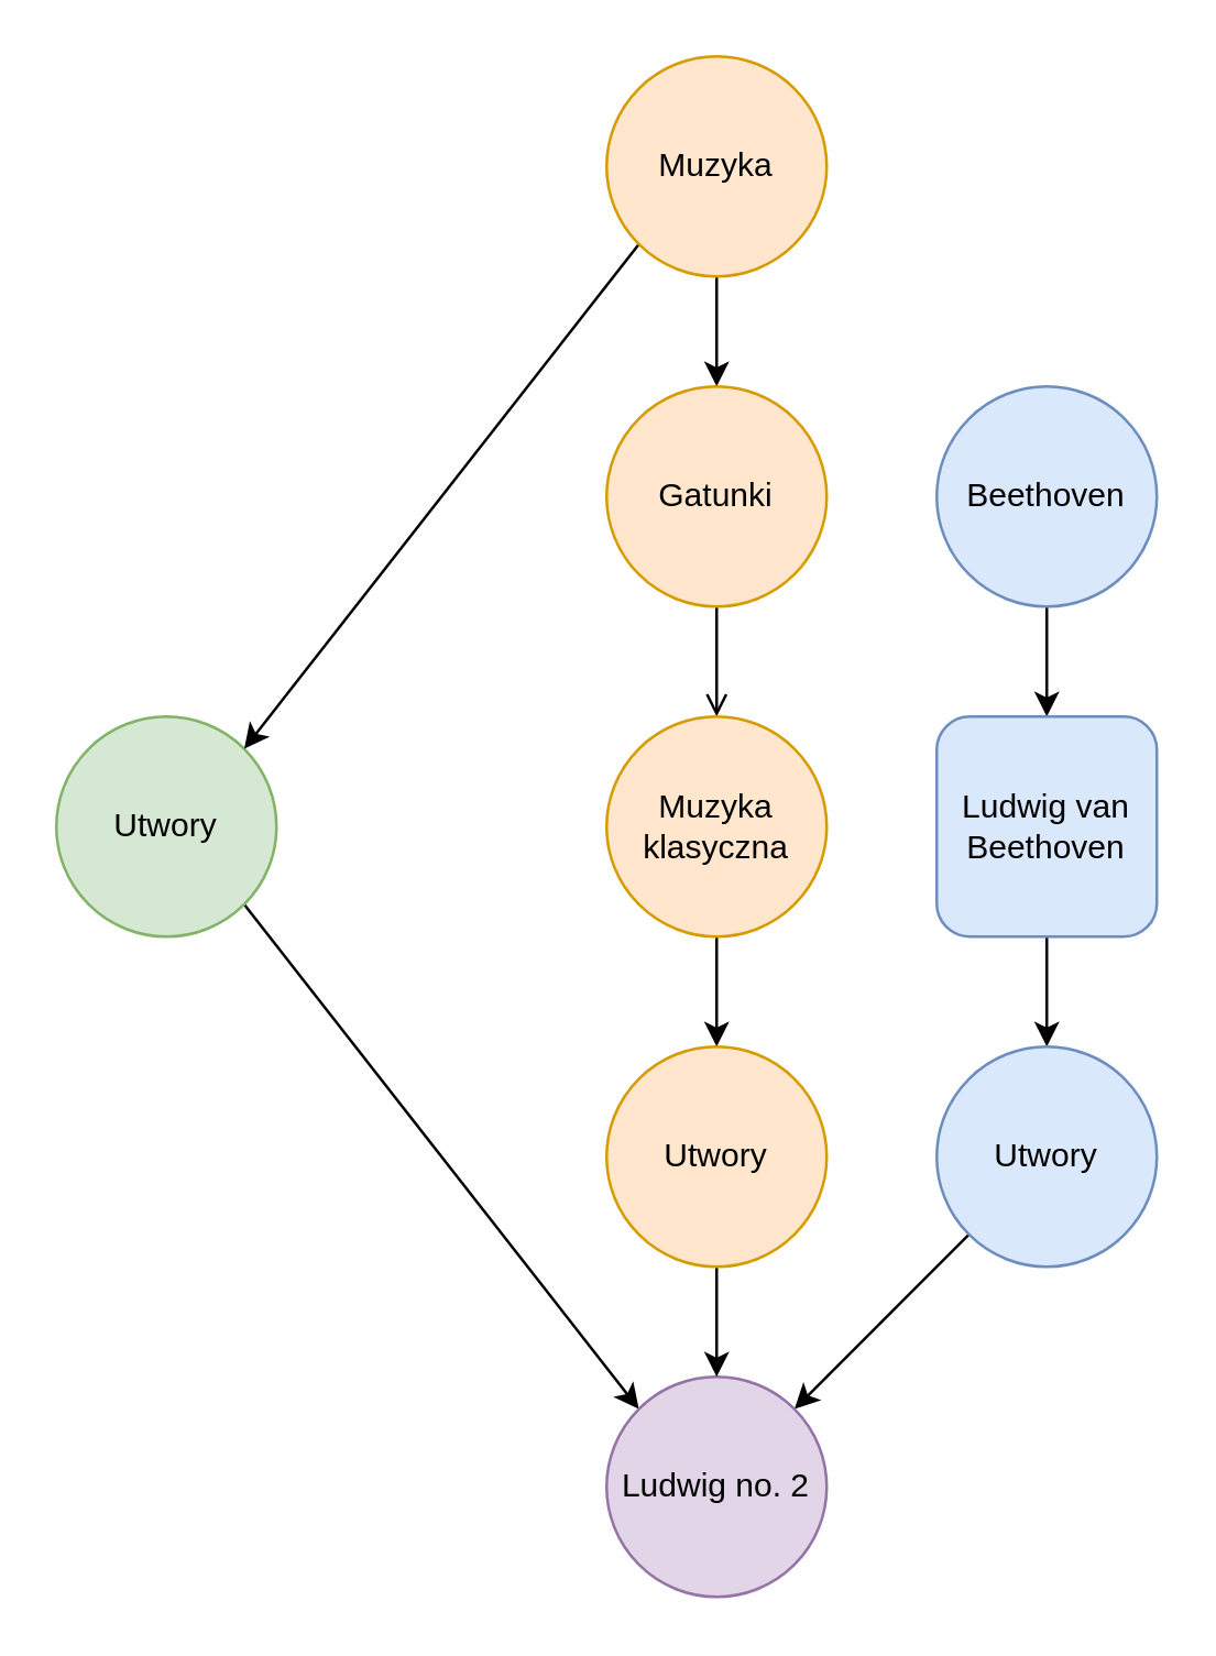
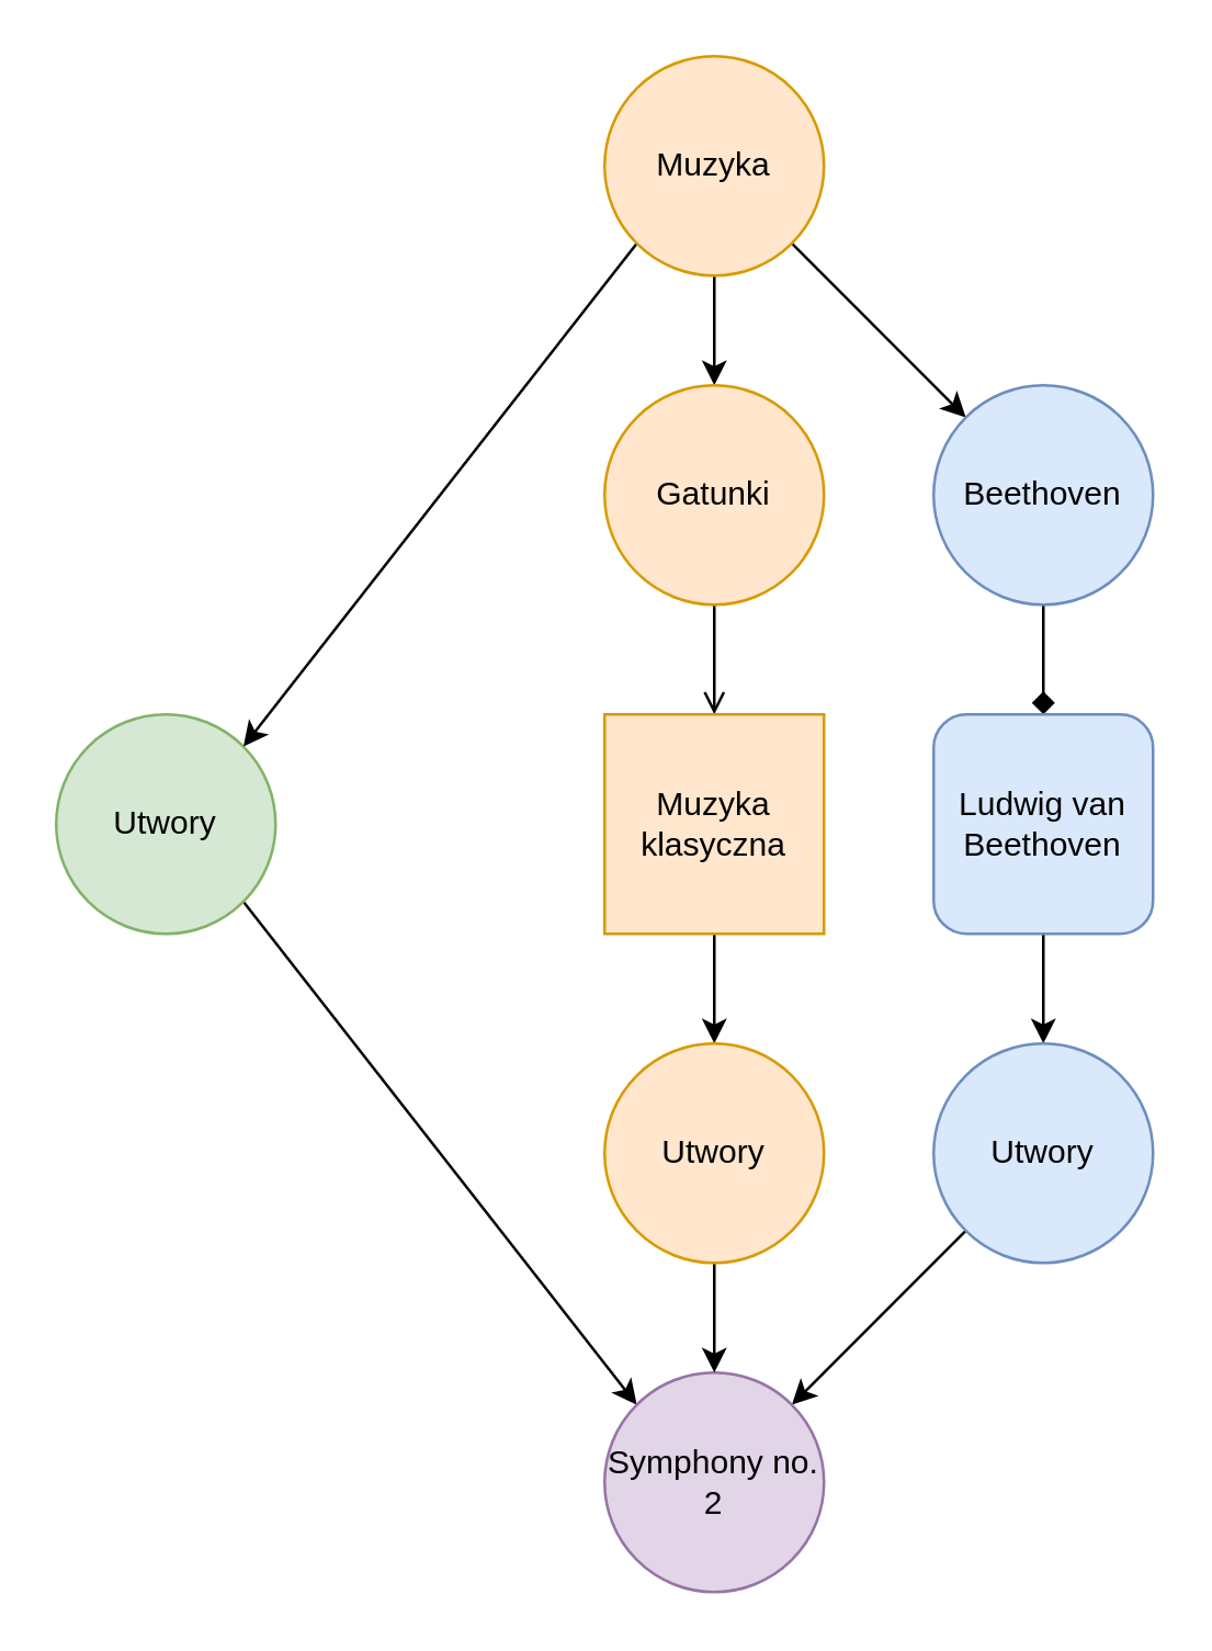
+ <mxCell id="4" style="rounded=0;orthogonalLoop=1;jettySize=auto;html=1;exitX=1;exitY=1;exitDx=0;exitDy=0;entryX=0;entryY=0;entryDx=0;entryDy=0;" edge="1" parent="1" source="7" target="9"><mxGeometry relative="1" as="geometry" /></mxCell>
- <mxCell id="8" style="edgeStyle=none;rounded=0;orthogonalLoop=1;jettySize=auto;html=1;exitX=0.5;exitY=1;exitDx=0;exitDy=0;entryX=0.5;entryY=0;entryDx=0;entryDy=0;" edge="1" parent="1" source="9" target="15"><mxGeometry relative="1" as="geometry" /></mxCell>
+ <mxCell id="8" style="edgeStyle=none;rounded=0;orthogonalLoop=1;jettySize=auto;html=1;exitX=0.5;exitY=1;exitDx=0;exitDy=0;entryX=0.5;entryY=0;entryDx=0;entryDy=0;endArrow=diamond;" edge="1" parent="1" source="9" target="15"><mxGeometry relative="1" as="geometry" /></mxCell>
- <mxCell id="13" value="Muzyka klasyczna" style="ellipse;whiteSpace=wrap;html=1;aspect=fixed;fillColor=#ffe6cc;strokeColor=#d79b00;" vertex="1" parent="1"><mxGeometry x="220" y="260" width="80" height="80" as="geometry" /></mxCell>
+ <mxCell id="13" value="Muzyka klasyczna" style="whiteSpace=wrap;html=1;aspect=fixed;fillColor=#ffe6cc;strokeColor=#d79b00;rounded=0;" vertex="1" parent="1"><mxGeometry x="220" y="260" width="80" height="80" as="geometry" /></mxCell>
- <mxCell id="18" value="Ludwig no. 2" style="ellipse;whiteSpace=wrap;html=1;aspect=fixed;fillColor=#e1d5e7;strokeColor=#9673a6;" vertex="1" parent="1"><mxGeometry x="220" y="500" width="80" height="80" as="geometry" /></mxCell>
+ <mxCell id="18" value="Symphony no. 2" style="ellipse;whiteSpace=wrap;html=1;aspect=fixed;fillColor=#e1d5e7;strokeColor=#9673a6;" vertex="1" parent="1"><mxGeometry x="220" y="500" width="80" height="80" as="geometry" /></mxCell>
